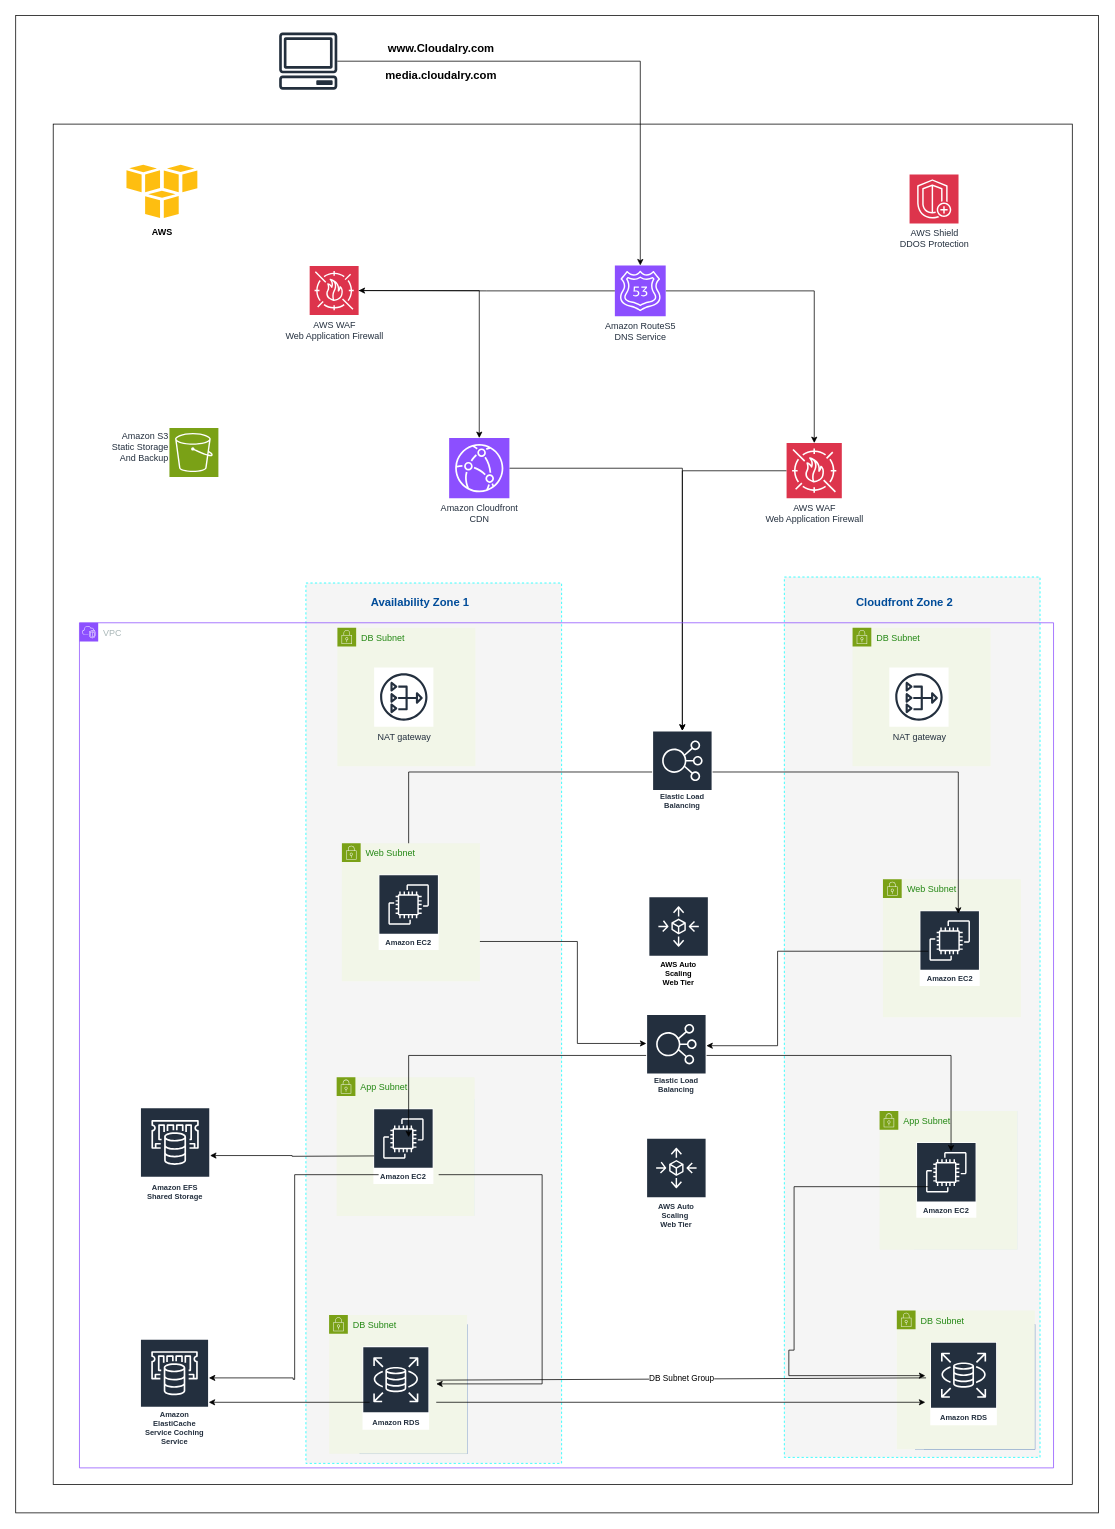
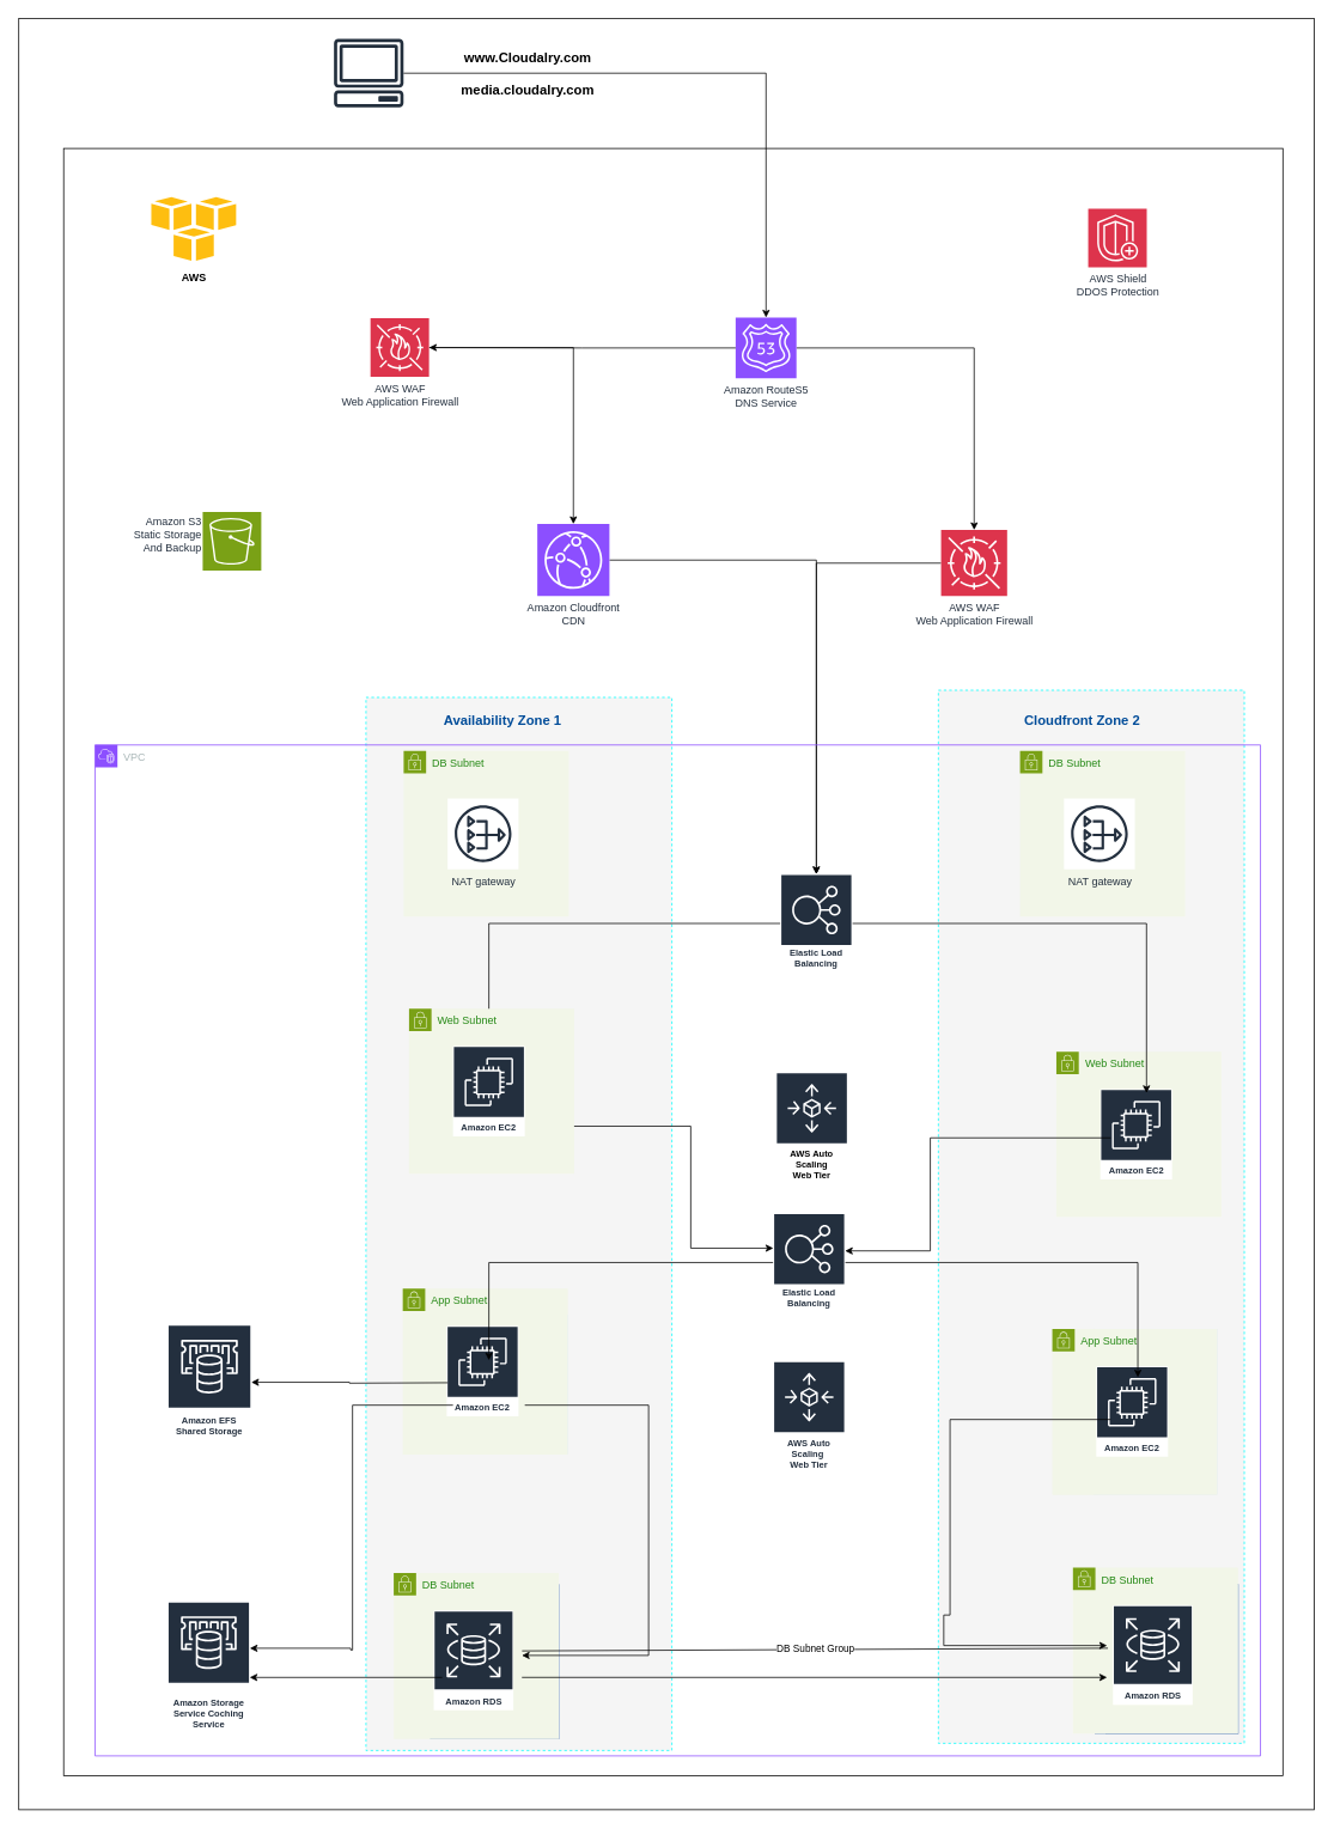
- <mxCell id="51" value="Amazon ElastiCache Service Coching Service" style="sketch=0;outlineConnect=0;fontColor=#232F3E;gradientColor=none;strokeColor=#ffffff;fillColor=#232F3E;dashed=0;verticalLabelPosition=middle;verticalAlign=bottom;align=center;html=1;whiteSpace=wrap;fontSize=10;fontStyle=1;spacing=3;shape=mxgraph.aws4.productIcon;prIcon=mxgraph.aws4.elasticache;" vertex="1" parent="1"><mxGeometry x="186" y="1785" width="91.54" height="147" as="geometry" /></mxCell>
+ <mxCell id="51" value="Amazon Storage Service Coching Service" style="sketch=0;outlineConnect=0;fontColor=#232F3E;gradientColor=none;strokeColor=#ffffff;fillColor=#232F3E;dashed=0;verticalLabelPosition=middle;verticalAlign=bottom;align=center;html=1;whiteSpace=wrap;fontSize=10;fontStyle=1;spacing=3;shape=mxgraph.aws4.productIcon;prIcon=mxgraph.aws4.elasticache;" vertex="1" parent="1"><mxGeometry x="186" y="1785" width="91.54" height="147" as="geometry" /></mxCell>
